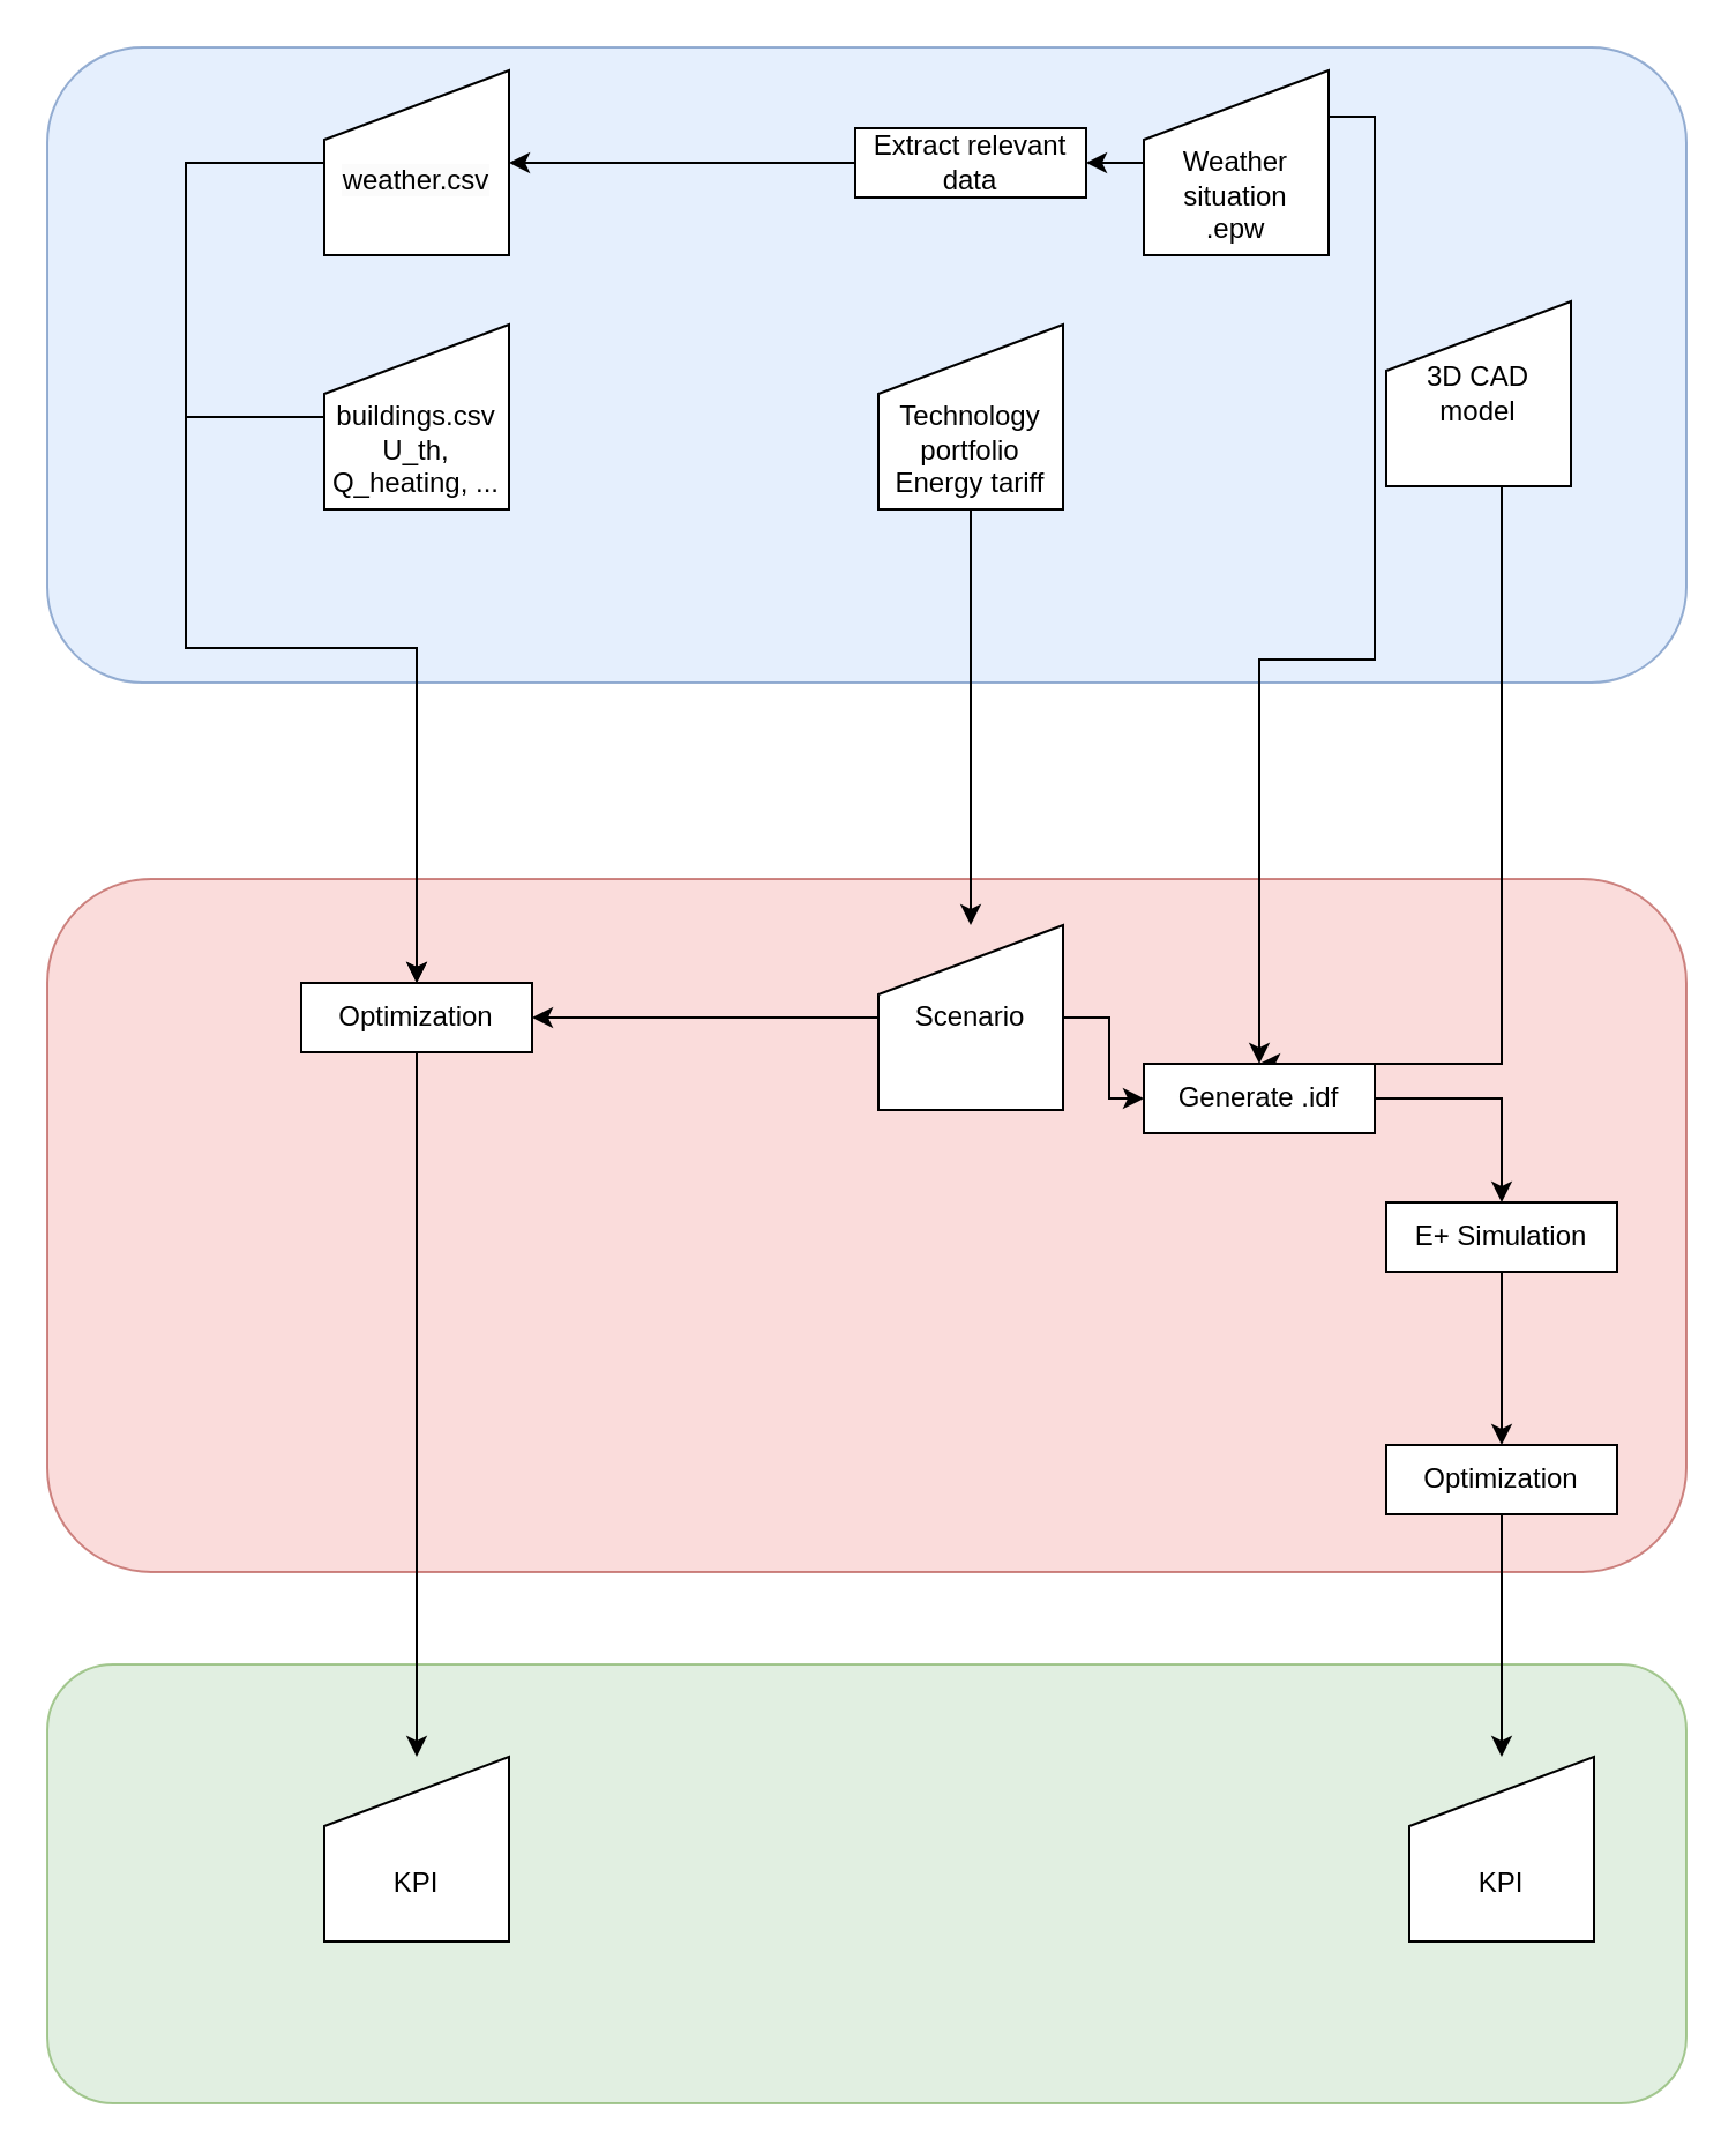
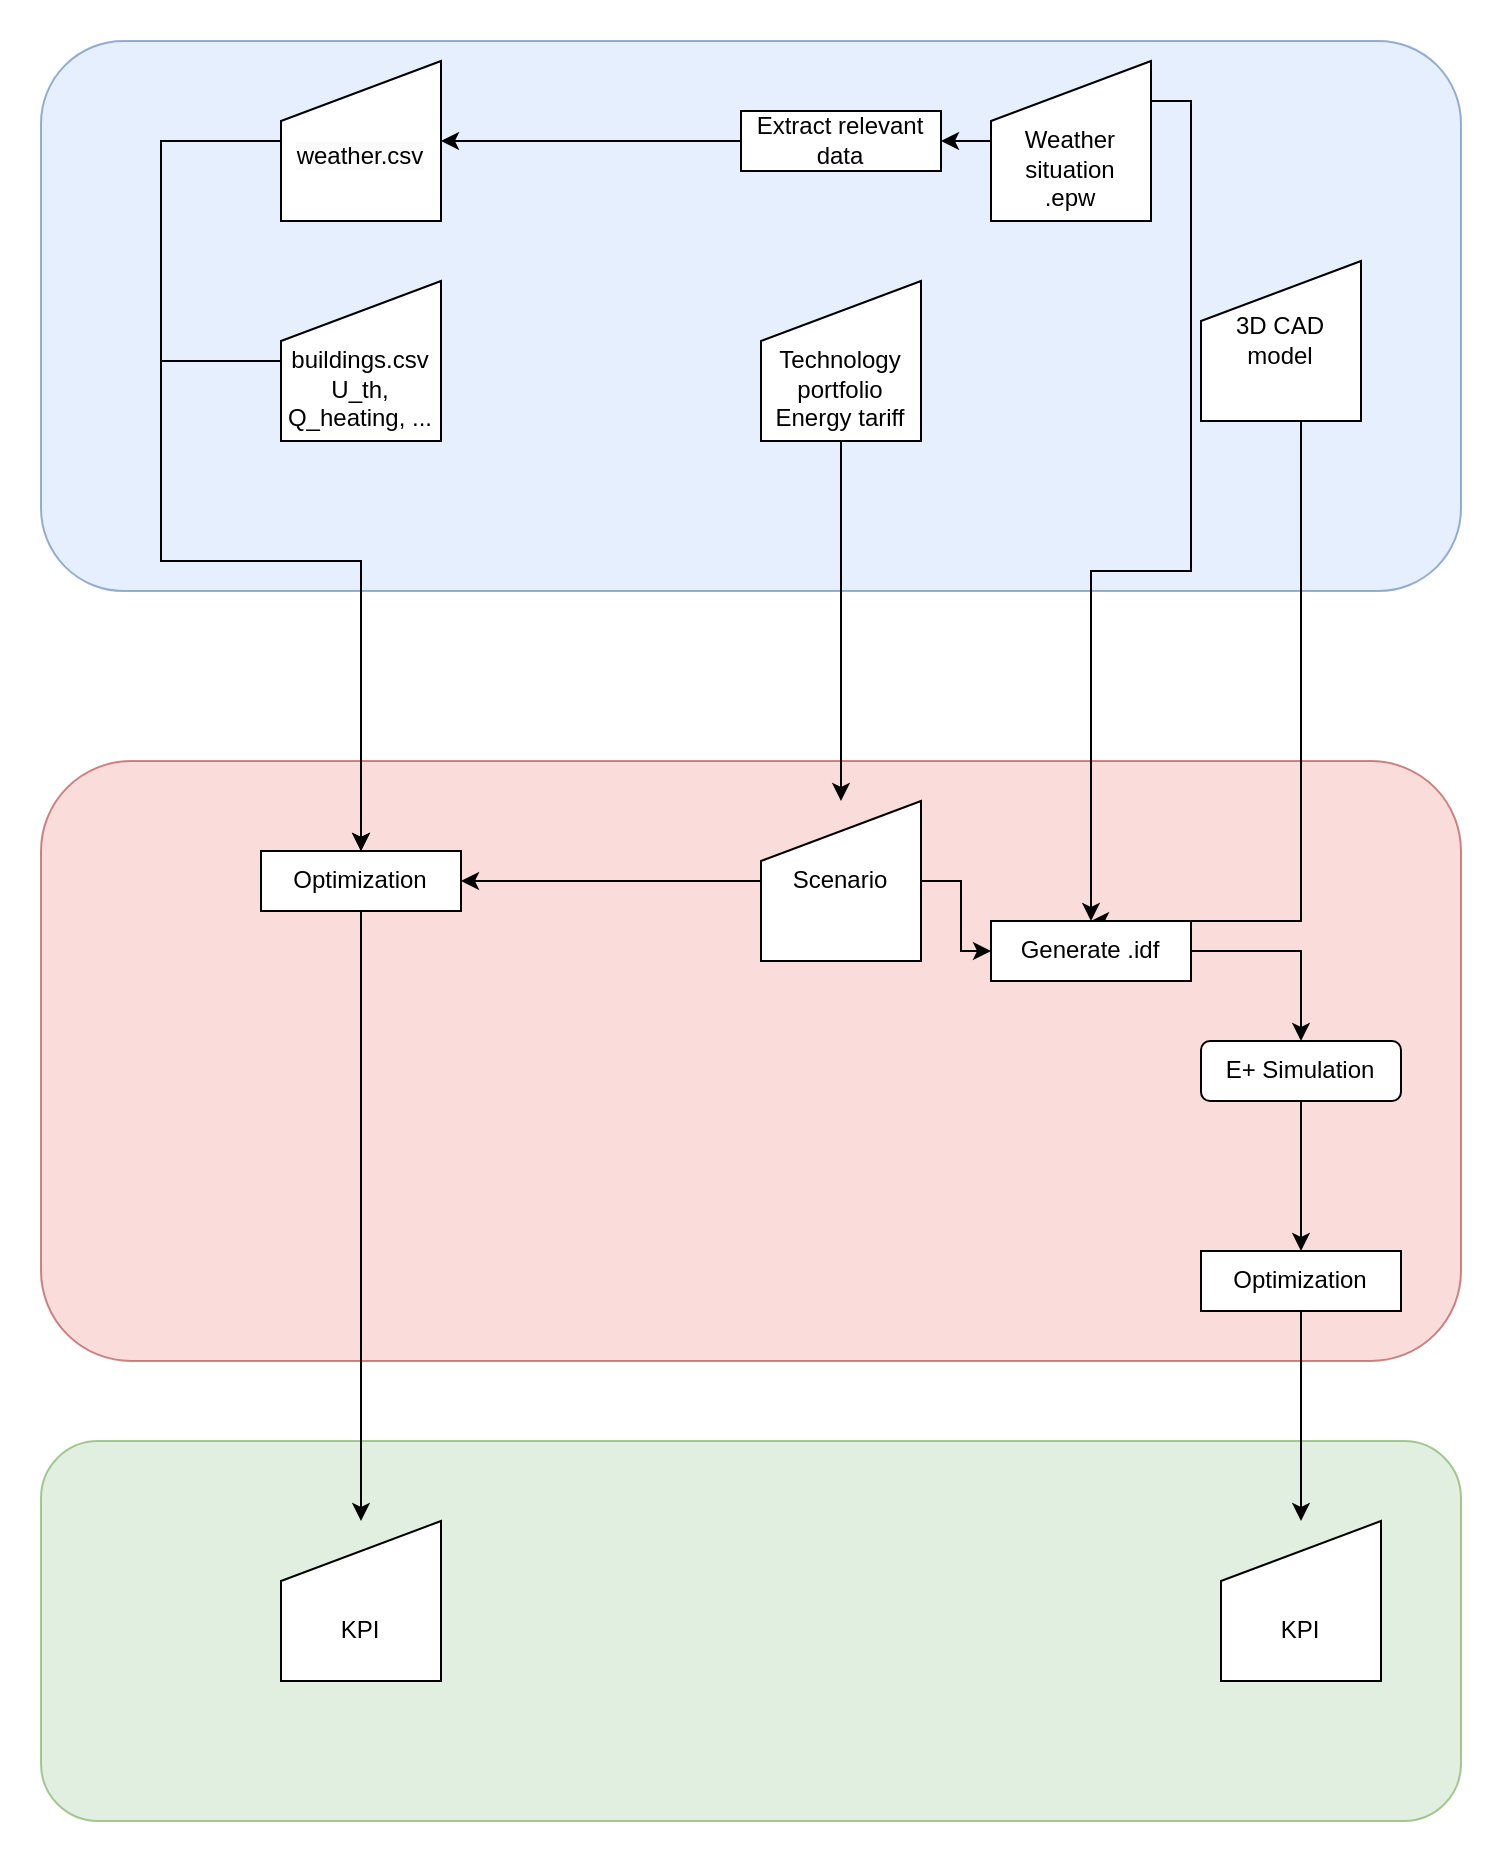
- <mxCell id="28" value="E+ Simulation" style="rounded=0;whiteSpace=wrap;html=1;" vertex="1" parent="1"><mxGeometry x="600" y="520" width="100" height="30" as="geometry" /></mxCell>
+ <mxCell id="28" value="E+ Simulation" style="whiteSpace=wrap;html=1;rounded=1;" vertex="1" parent="1"><mxGeometry x="600" y="520" width="100" height="30" as="geometry" /></mxCell>
